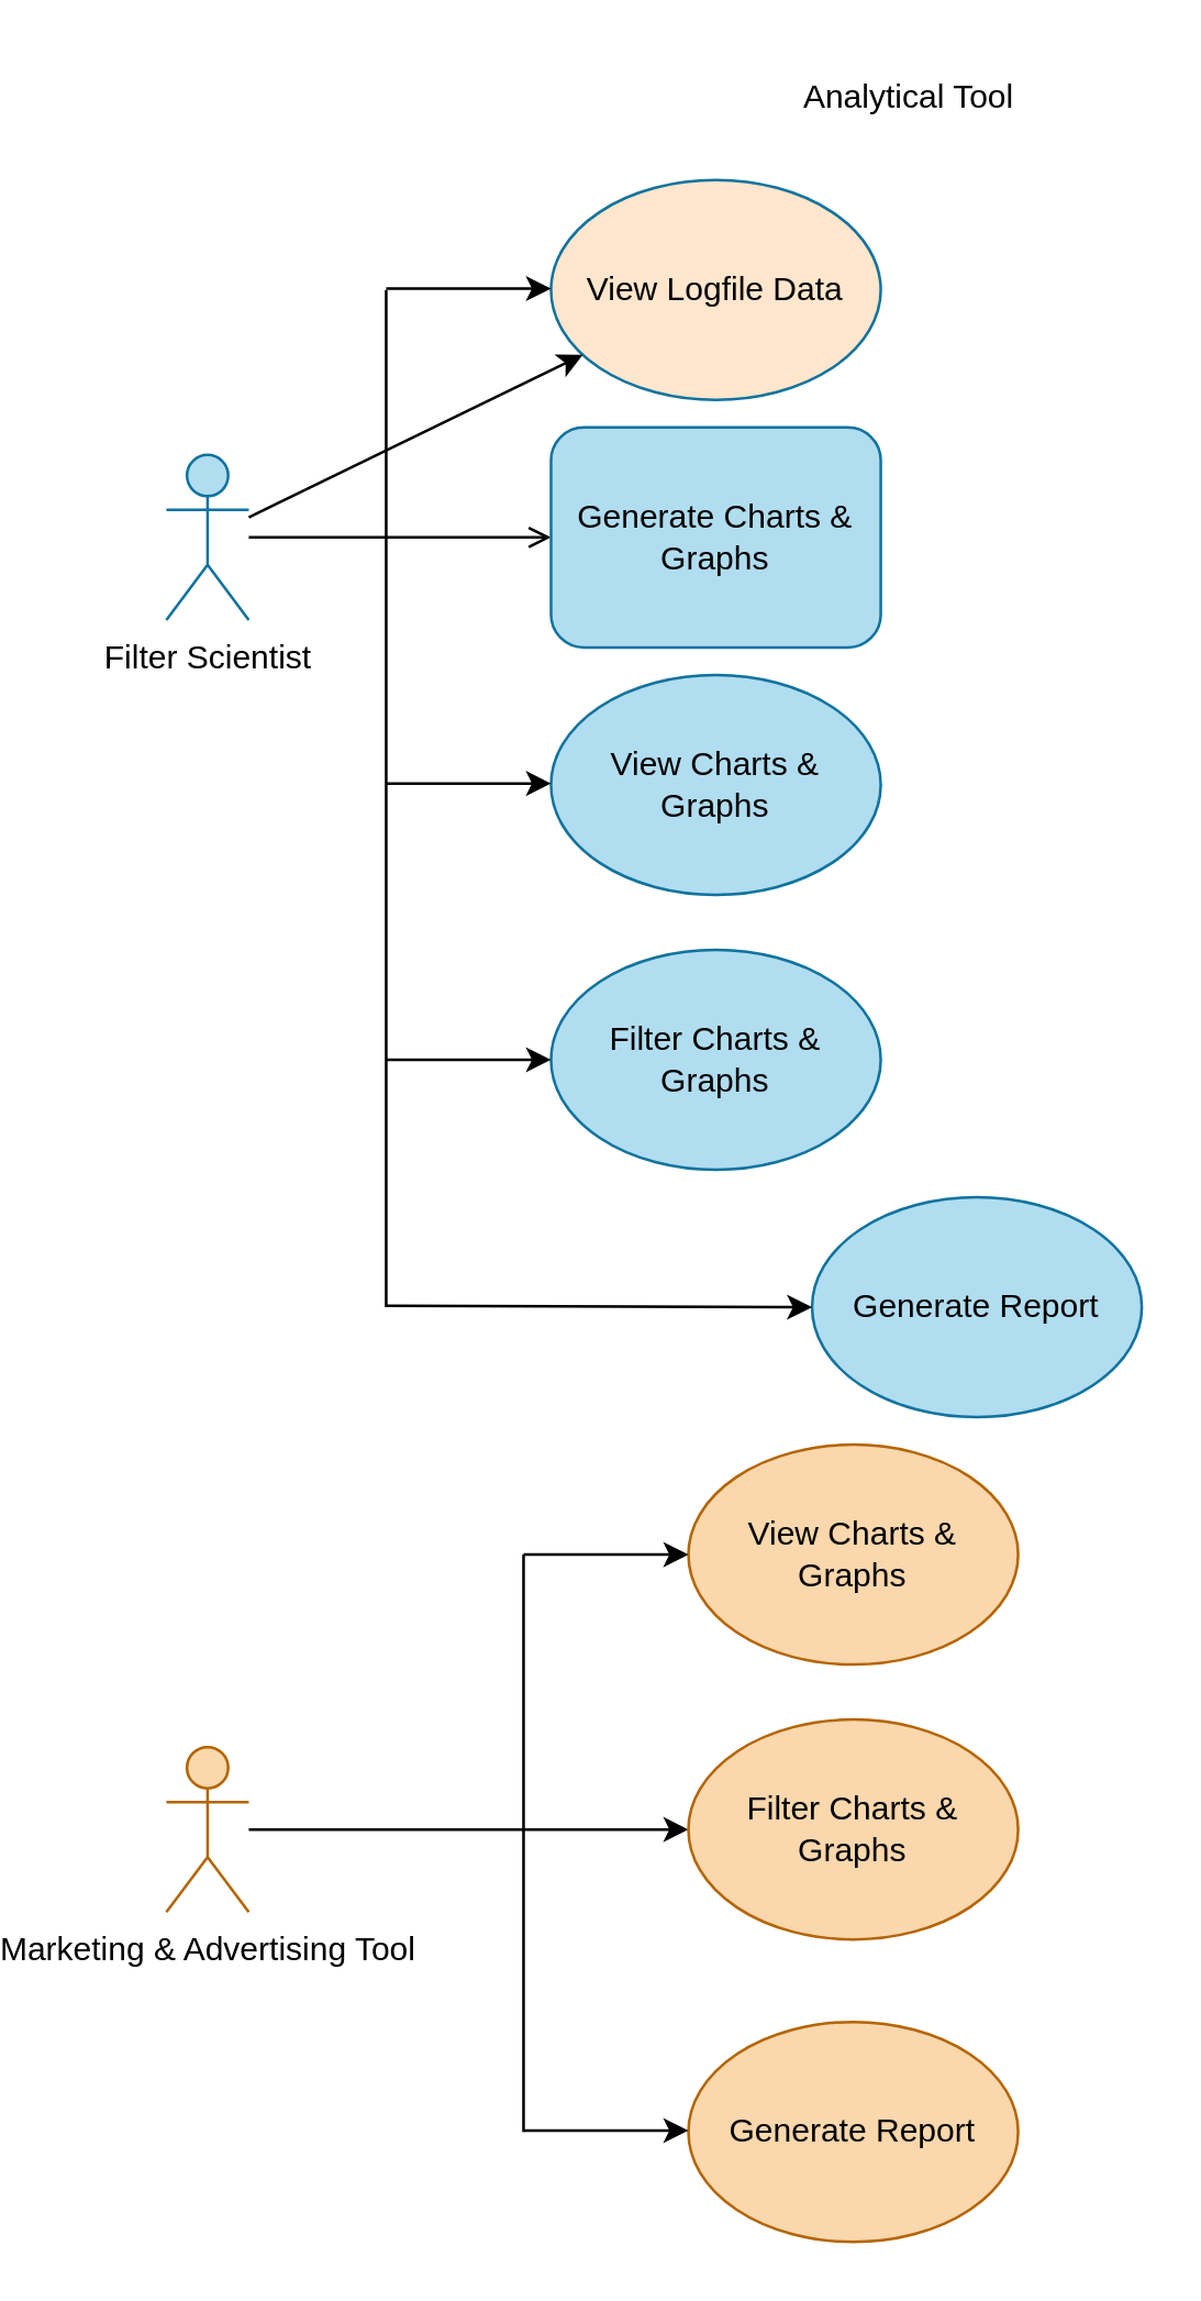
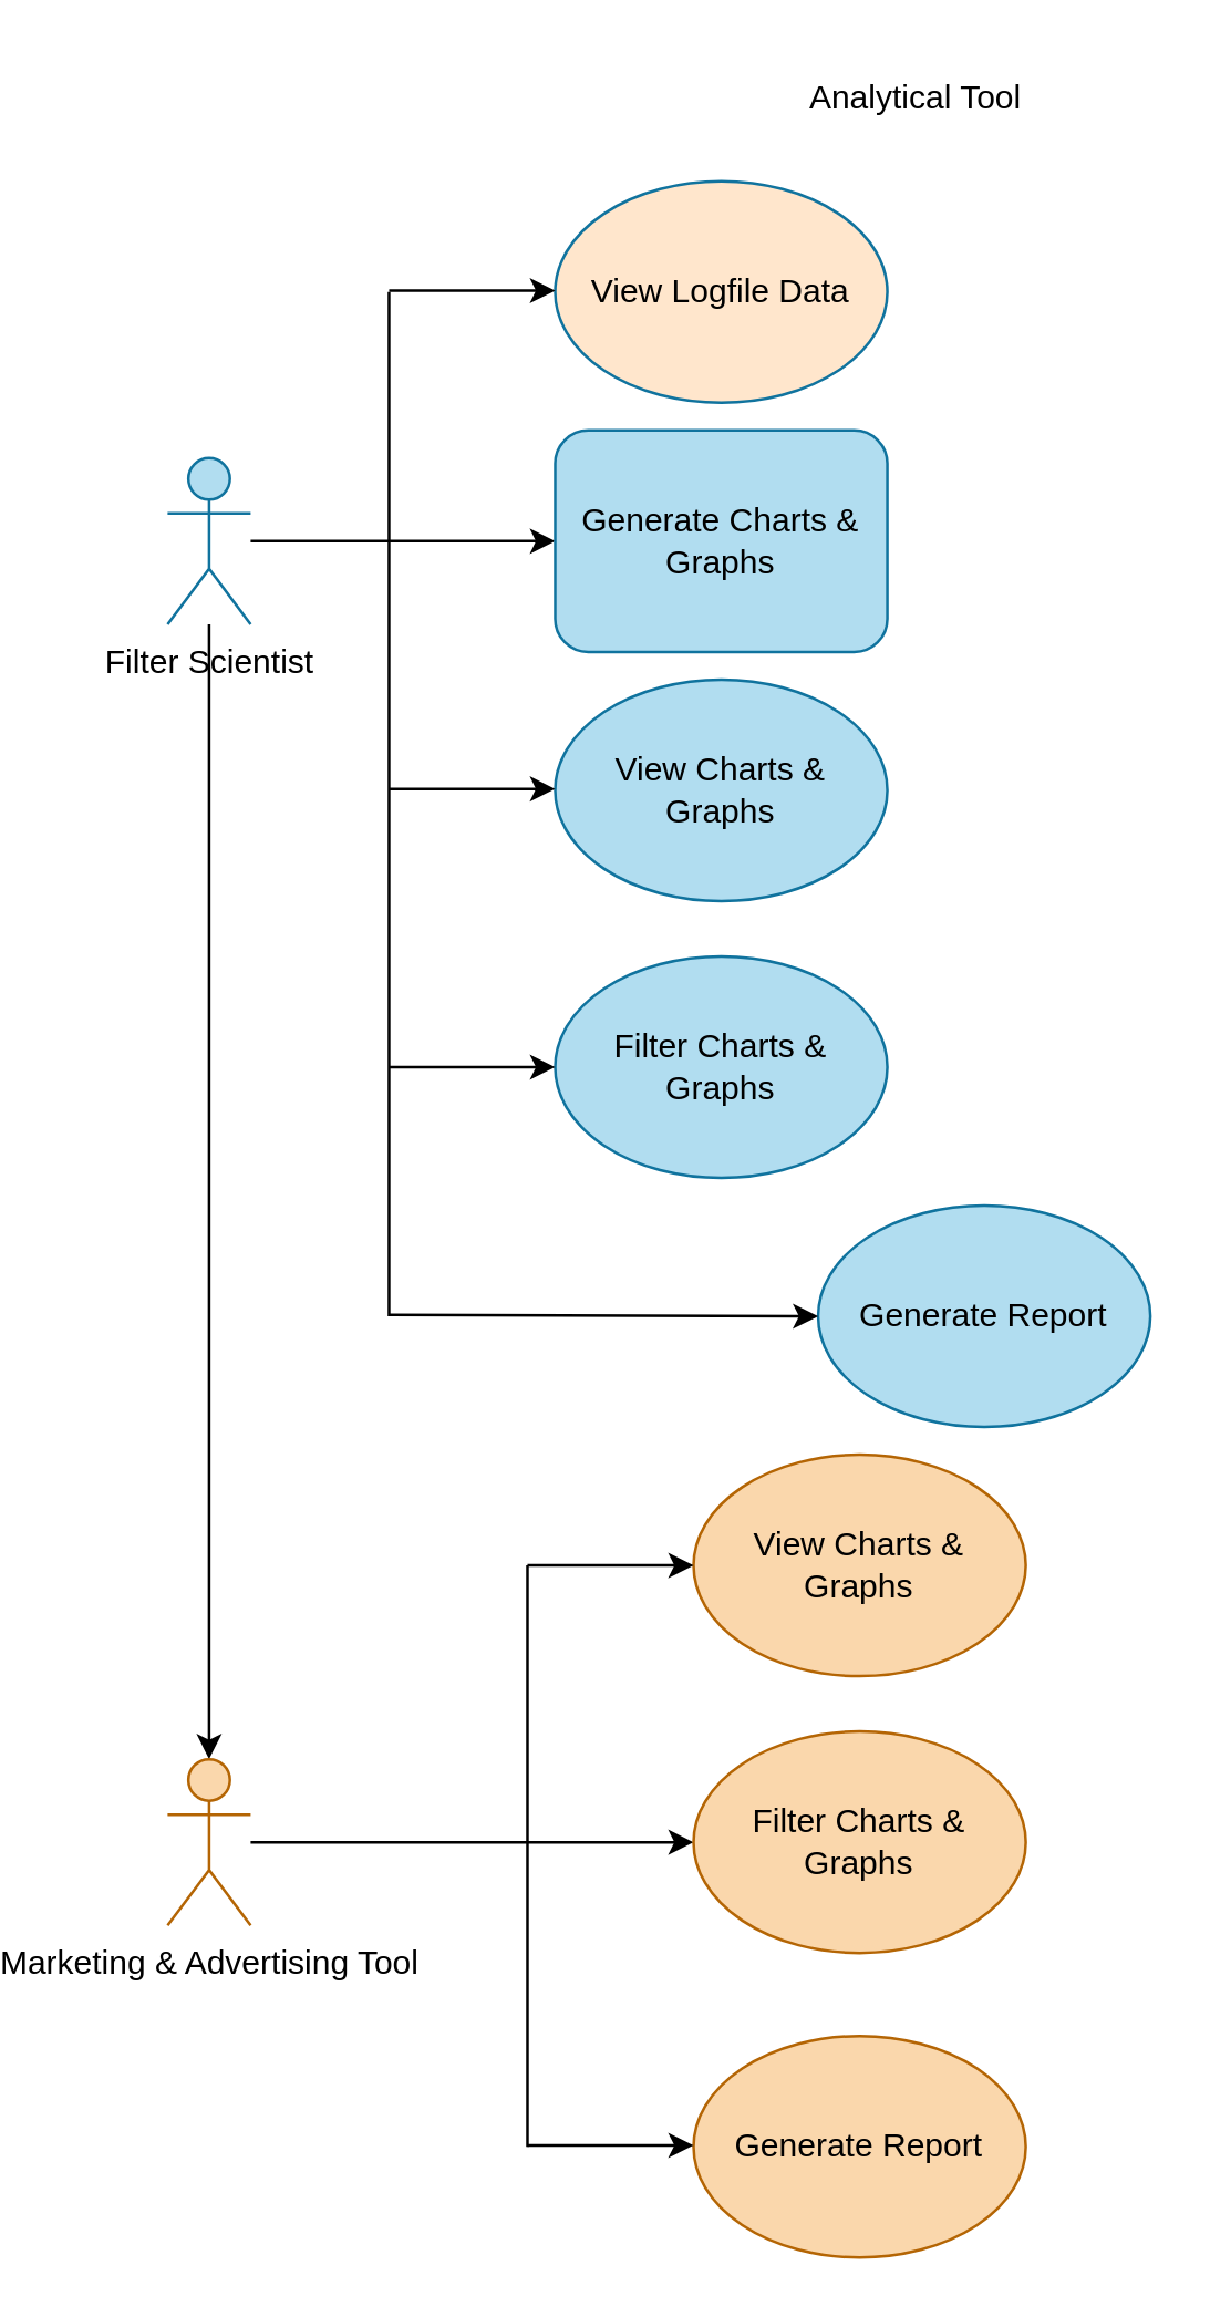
- <mxCell id="4" style="edgeStyle=none;html=1;" parent="1" source="6" target="2" edge="1"><mxGeometry relative="1" as="geometry" /></mxCell>
+ <mxCell id="4" style="edgeStyle=none;html=1;entryX=0.5;entryY=0;entryDx=0;entryDy=0;entryPerimeter=0;" parent="1" source="6" target="8" edge="1"><mxGeometry relative="1" as="geometry" /></mxCell>
- <mxCell id="5" style="edgeStyle=none;html=1;entryX=0;entryY=0.5;entryDx=0;entryDy=0;endArrow=open;" parent="1" source="6" target="9" edge="1"><mxGeometry relative="1" as="geometry"><mxPoint x="140" y="165" as="targetPoint" /></mxGeometry></mxCell>
+ <mxCell id="5" style="edgeStyle=none;html=1;entryX=0;entryY=0.5;entryDx=0;entryDy=0;" parent="1" source="6" target="9" edge="1"><mxGeometry relative="1" as="geometry"><mxPoint x="140" y="165" as="targetPoint" /></mxGeometry></mxCell>
